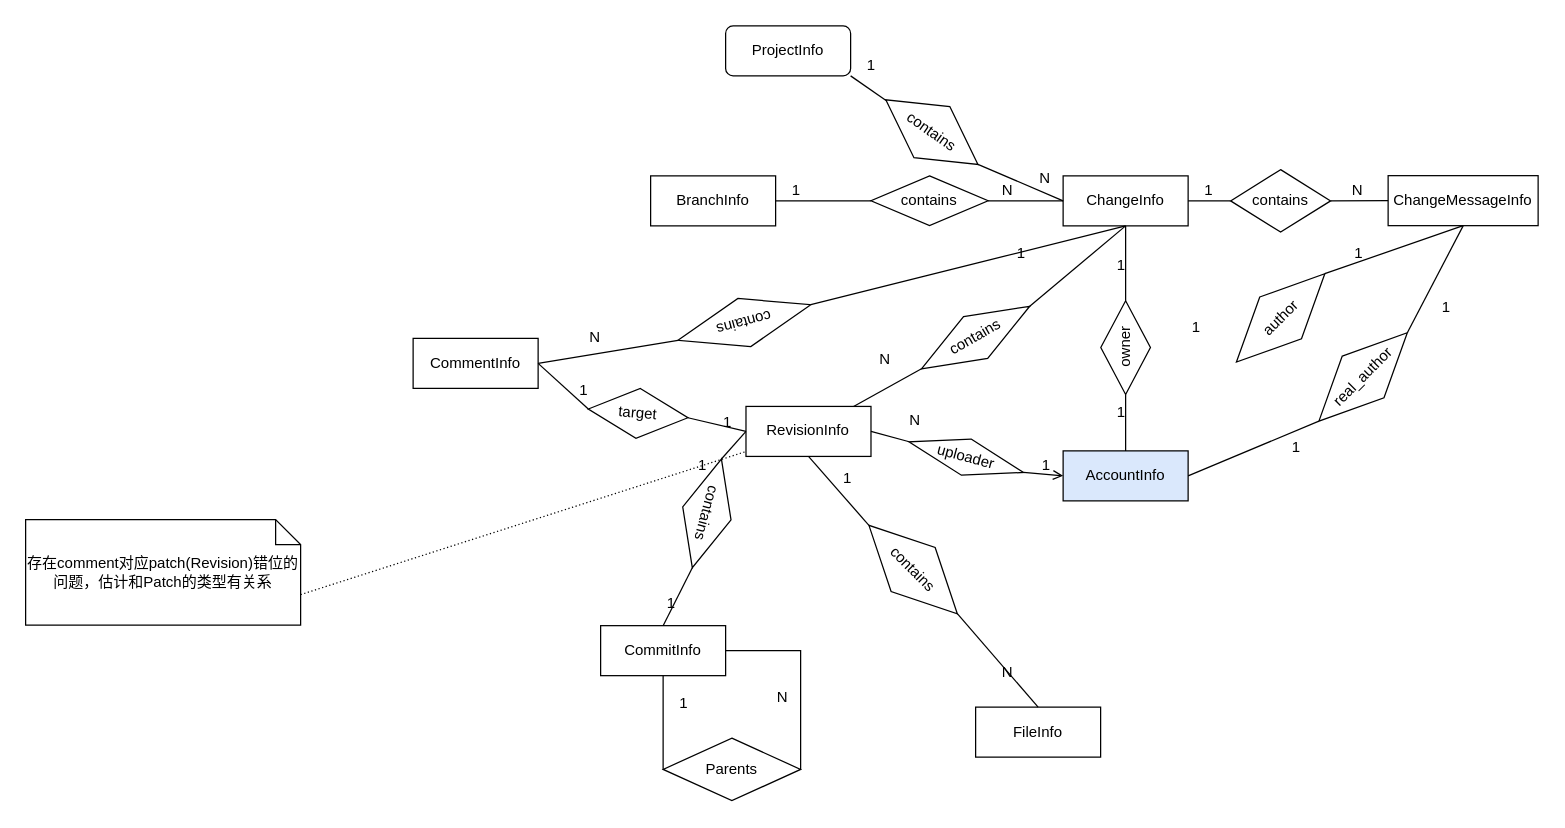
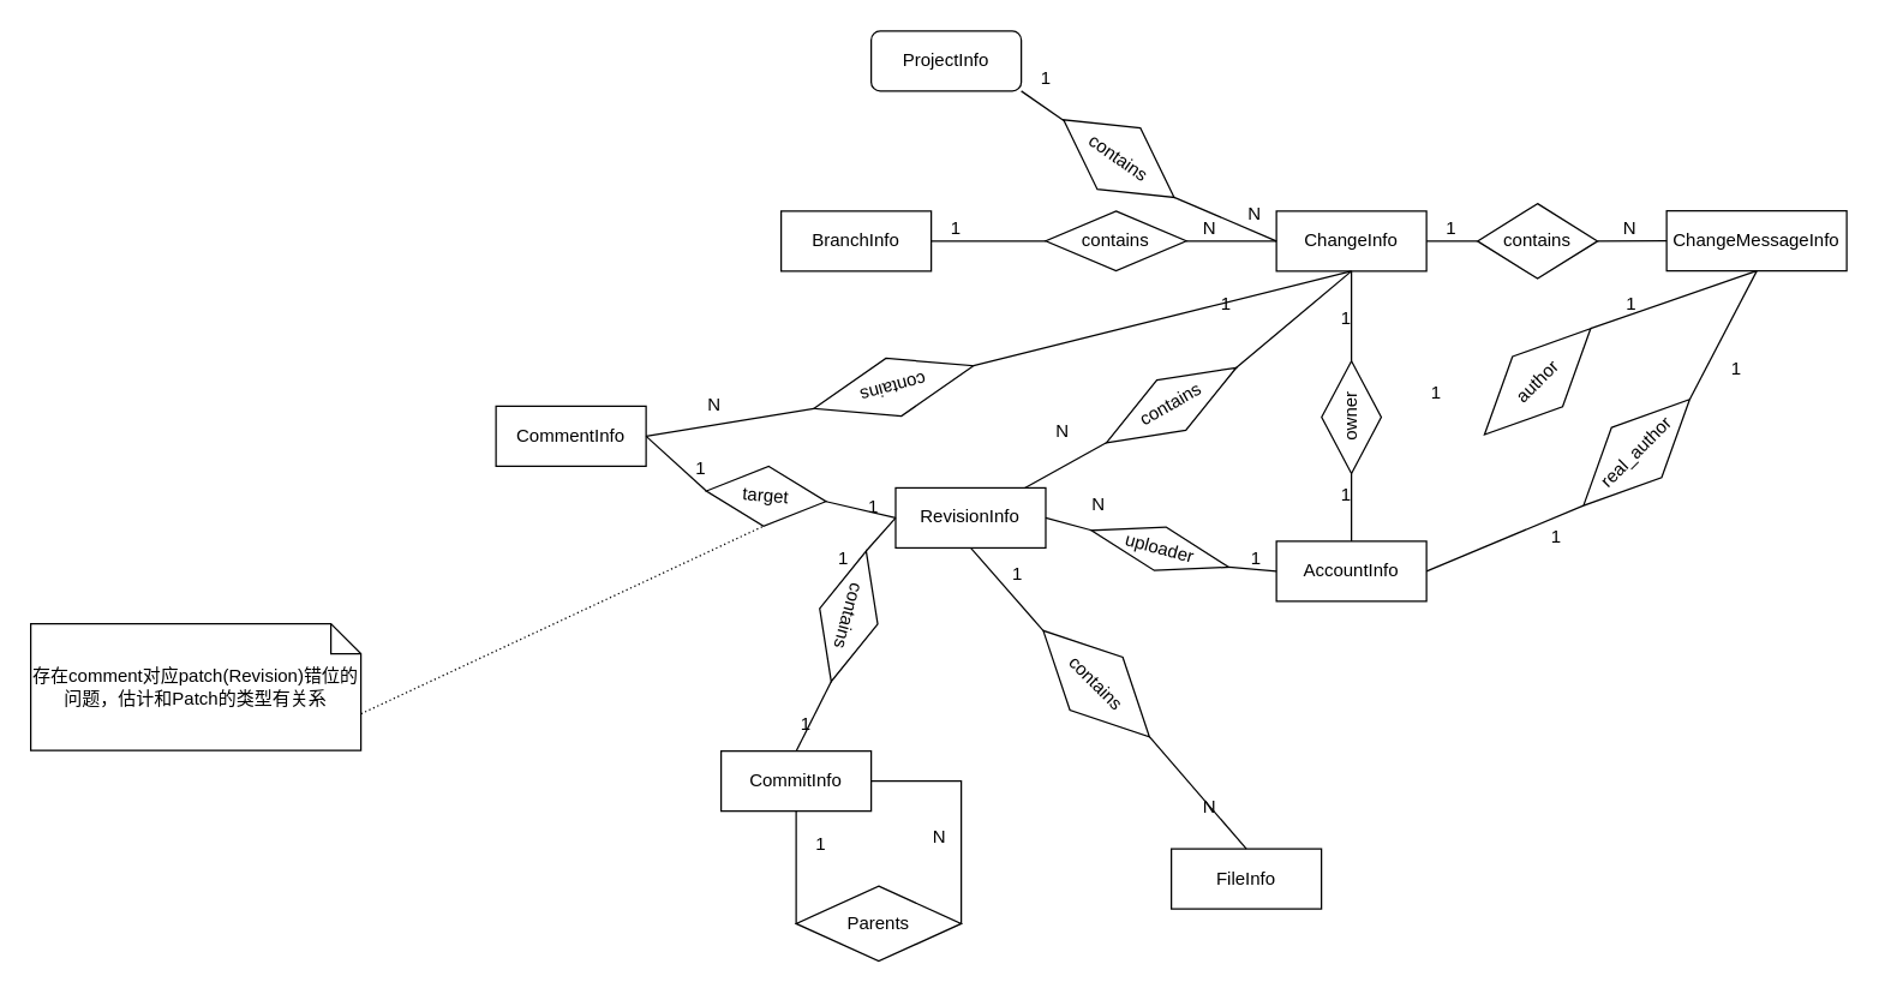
- <mxCell id="44" value="" style="endArrow=open;html=1;rounded=0;entryX=0;entryY=0.5;entryDx=0;entryDy=0;exitX=1;exitY=0.5;exitDx=0;exitDy=0;" edge="1" parent="1" source="41" target="21"><mxGeometry relative="1" as="geometry"><mxPoint x="810" y="250" as="sourcePoint" /><mxPoint x="970" y="250" as="targetPoint" /></mxGeometry></mxCell>
+ <mxCell id="44" value="" style="endArrow=none;html=1;rounded=0;entryX=0;entryY=0.5;entryDx=0;entryDy=0;exitX=1;exitY=0.5;exitDx=0;exitDy=0;" edge="1" parent="1" source="41" target="21"><mxGeometry relative="1" as="geometry"><mxPoint x="810" y="250" as="sourcePoint" /><mxPoint x="970" y="250" as="targetPoint" /></mxGeometry></mxCell>
- <mxCell id="21" value="AccountInfo" style="whiteSpace=wrap;html=1;align=center;fillColor=#dae8fc;" parent="1" vertex="1"><mxGeometry x="850" y="360" width="100" height="40" as="geometry" /></mxCell>
+ <mxCell id="21" value="AccountInfo" style="whiteSpace=wrap;html=1;align=center;" parent="1" vertex="1"><mxGeometry x="850" y="360" width="100" height="40" as="geometry" /></mxCell>
- <mxCell id="75" value="" style="endArrow=none;html=1;rounded=0;dashed=1;dashPattern=1 2;exitX=0;exitY=0;exitDx=220;exitDy=60;exitPerimeter=0;" edge="1" parent="1" source="74" target="35"><mxGeometry relative="1" as="geometry"><mxPoint x="310" y="320" as="sourcePoint" /><mxPoint x="470" y="320" as="targetPoint" /></mxGeometry></mxCell>
+ <mxCell id="75" value="" style="endArrow=none;html=1;rounded=0;dashed=1;dashPattern=1 2;entryX=0.5;entryY=1;entryDx=0;entryDy=0;exitX=0;exitY=0;exitDx=220;exitDy=60;exitPerimeter=0;" edge="1" parent="1" source="74" target="69"><mxGeometry relative="1" as="geometry"><mxPoint x="310" y="320" as="sourcePoint" /><mxPoint x="470" y="320" as="targetPoint" /></mxGeometry></mxCell>
